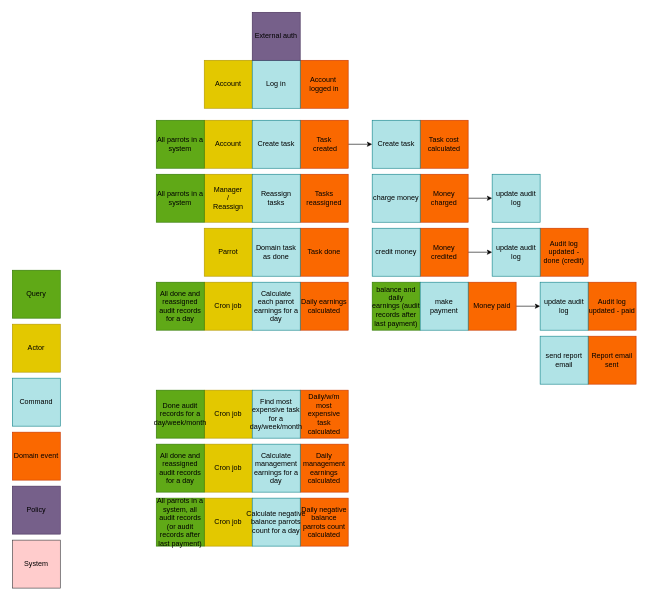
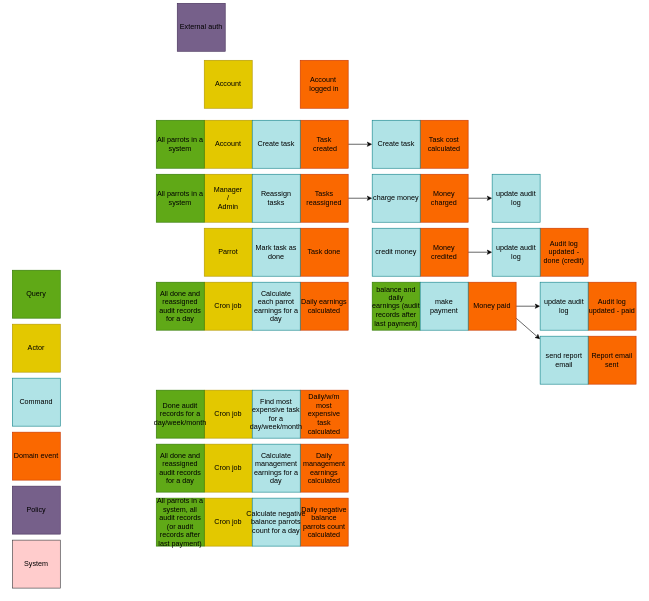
- <mxCell id="51" value="&lt;font color=&quot;#000000&quot;&gt;External auth&lt;/font&gt;" style="whiteSpace=wrap;html=1;aspect=fixed;fontColor=#ffffff;fillColor=#76608a;strokeColor=#432D57;" vertex="1" parent="1"><mxGeometry x="420" y="20" width="80" height="80" as="geometry" /></mxCell>
+ <mxCell id="51" value="&lt;font color=&quot;#000000&quot;&gt;External auth&lt;/font&gt;" style="whiteSpace=wrap;html=1;aspect=fixed;fontColor=#ffffff;fillColor=#76608a;strokeColor=#432D57;" vertex="1" parent="1"><mxGeometry x="295" y="5" width="80" height="80" as="geometry" /></mxCell>
- <mxCell id="29" value="&lt;font color=&quot;#000000&quot;&gt;Log in&lt;/font&gt;" style="whiteSpace=wrap;html=1;aspect=fixed;fillColor=#b0e3e6;strokeColor=#0e8088;" parent="1" vertex="1"><mxGeometry x="420" y="100" width="80" height="80" as="geometry" /></mxCell>
- <mxCell id="33" value="Manager&lt;br&gt;/&lt;br&gt;Reassign" style="whiteSpace=wrap;html=1;aspect=fixed;fillColor=#e3c800;fontColor=#000000;strokeColor=#B09500;" parent="1" vertex="1"><mxGeometry x="340" y="290" width="80" height="80" as="geometry" /></mxCell>
+ <mxCell id="33" value="Manager&lt;br&gt;/&lt;br&gt;Admin" style="whiteSpace=wrap;html=1;aspect=fixed;fillColor=#e3c800;fontColor=#000000;strokeColor=#B09500;" parent="1" vertex="1"><mxGeometry x="340" y="290" width="80" height="80" as="geometry" /></mxCell>
+ <mxCell id="11" value="" style="edgeStyle=none;html=1;" edge="1" parent="1" source="12" target="54"><mxGeometry relative="1" as="geometry" /></mxCell>
- <mxCell id="37" value="&lt;font color=&quot;#000000&quot;&gt;Domain task as done&lt;/font&gt;" style="whiteSpace=wrap;html=1;aspect=fixed;fillColor=#b0e3e6;strokeColor=#0e8088;" parent="1" vertex="1"><mxGeometry x="420" y="380" width="80" height="80" as="geometry" /></mxCell>
+ <mxCell id="37" value="&lt;font color=&quot;#000000&quot;&gt;Mark task as done&lt;/font&gt;" style="whiteSpace=wrap;html=1;aspect=fixed;fillColor=#b0e3e6;strokeColor=#0e8088;" parent="1" vertex="1"><mxGeometry x="420" y="380" width="80" height="80" as="geometry" /></mxCell>
+ <mxCell id="22" style="edgeStyle=none;html=1;exitX=1;exitY=0.75;exitDx=0;exitDy=0;" edge="1" parent="1" source="23" target="60"><mxGeometry relative="1" as="geometry" /></mxCell>
